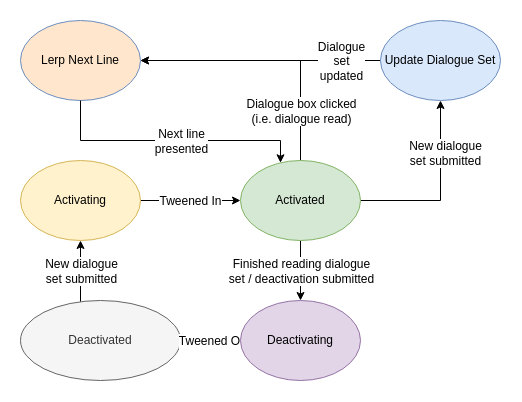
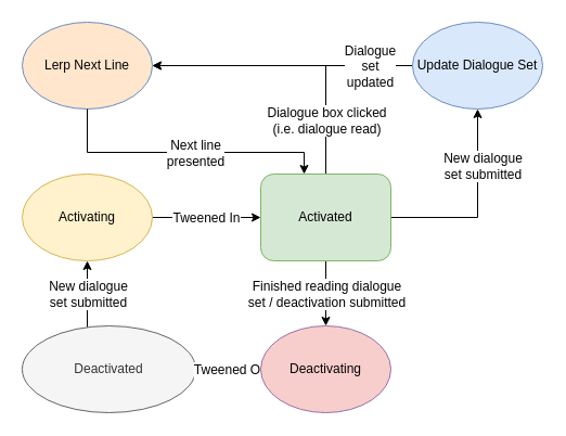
- <mxCell id="14" value="Activated" style="ellipse;whiteSpace=wrap;html=1;fillColor=#d5e8d4;strokeColor=#82b366;" vertex="1" parent="1"><mxGeometry x="240" y="160" width="120" height="80" as="geometry" /></mxCell>
+ <mxCell id="14" value="Activated" style="whiteSpace=wrap;html=1;fillColor=#d5e8d4;strokeColor=#82b366;rounded=1;" vertex="1" parent="1"><mxGeometry x="240" y="160" width="120" height="80" as="geometry" /></mxCell>
- <mxCell id="18" value="Deactivating" style="ellipse;whiteSpace=wrap;html=1;fillColor=#e1d5e7;strokeColor=#9673a6;" vertex="1" parent="1"><mxGeometry x="240" y="300" width="120" height="80" as="geometry" /></mxCell>
+ <mxCell id="18" value="Deactivating" style="ellipse;whiteSpace=wrap;html=1;fillColor=#f8cecc;strokeColor=#9673a6;" vertex="1" parent="1"><mxGeometry x="240" y="300" width="120" height="80" as="geometry" /></mxCell>
